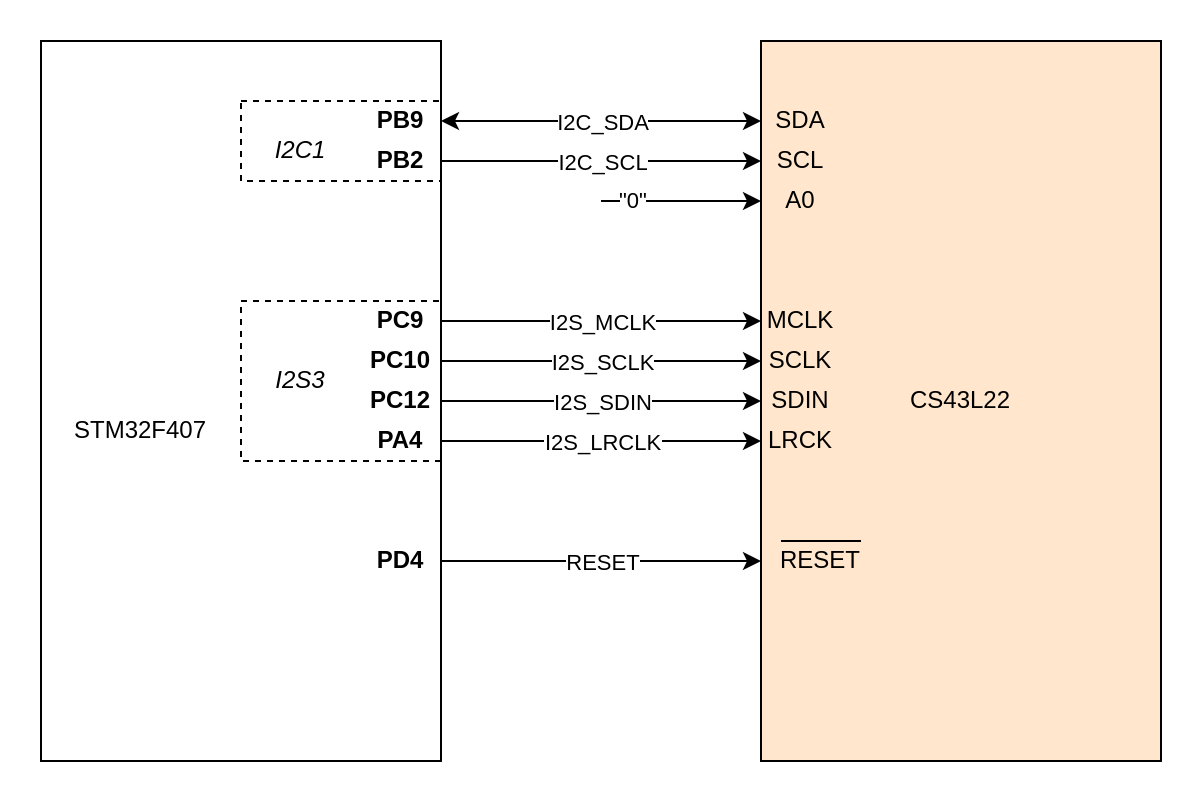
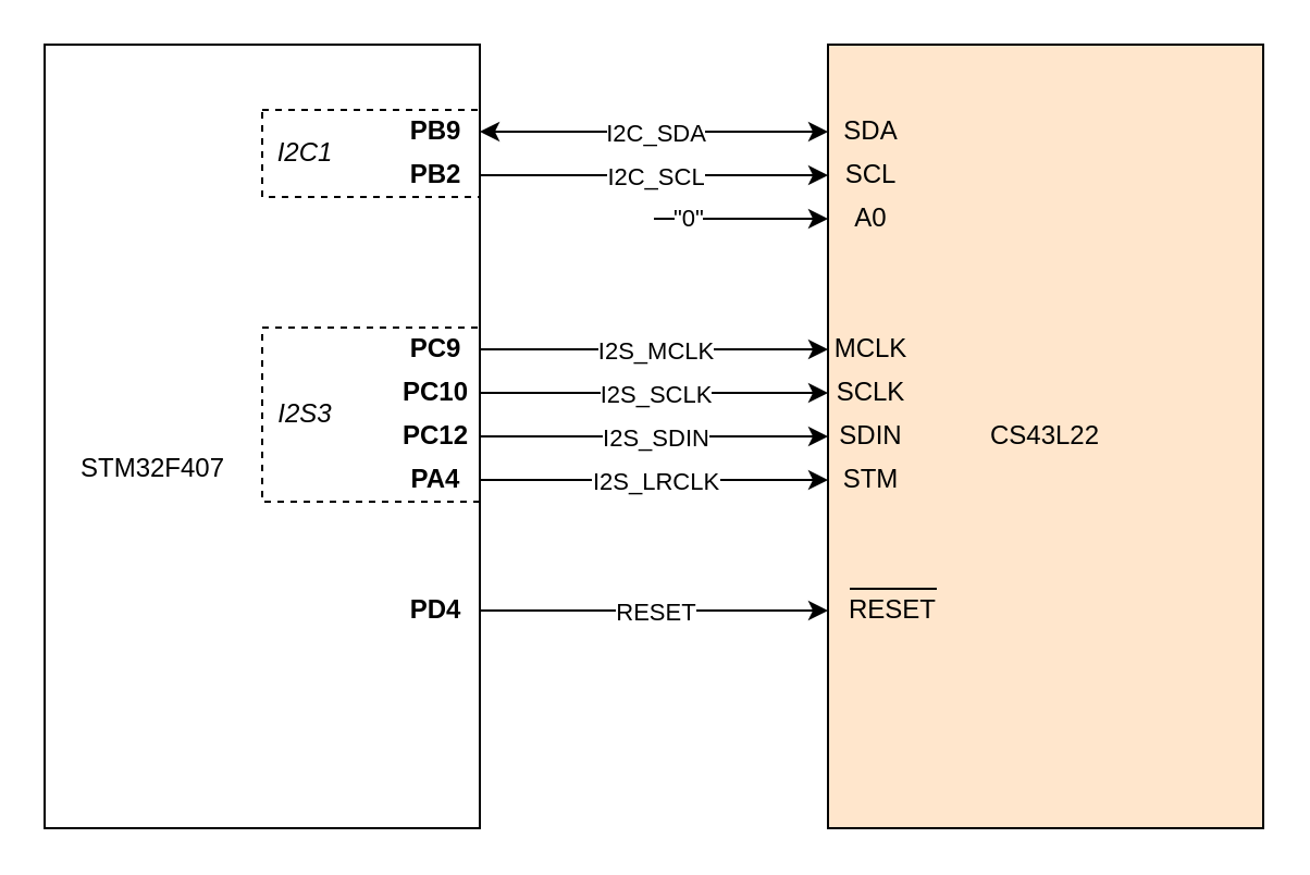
- <mxCell id="39" value="I2C1" style="text;html=1;strokeColor=none;fillColor=none;align=center;verticalAlign=middle;whiteSpace=wrap;rounded=0;dashed=1;fontStyle=2" vertex="1" parent="1"><mxGeometry x="130" y="65" width="40" height="20" as="geometry" /></mxCell>
+ <mxCell id="39" value="I2C1" style="text;html=1;strokeColor=none;fillColor=none;align=center;verticalAlign=middle;whiteSpace=wrap;rounded=0;dashed=1;fontStyle=2" vertex="1" parent="1"><mxGeometry x="120" y="60" width="40" height="20" as="geometry" /></mxCell>
- <mxCell id="41" value="I2S3" style="text;html=1;strokeColor=none;fillColor=none;align=center;verticalAlign=middle;whiteSpace=wrap;rounded=0;dashed=1;fontStyle=2" vertex="1" parent="1"><mxGeometry x="130" y="180" width="40" height="20" as="geometry" /></mxCell>
+ <mxCell id="41" value="I2S3" style="text;html=1;strokeColor=none;fillColor=none;align=center;verticalAlign=middle;whiteSpace=wrap;rounded=0;dashed=1;fontStyle=2" vertex="1" parent="1"><mxGeometry x="120" y="180" width="40" height="20" as="geometry" /></mxCell>
- <mxCell id="30" value="LRCK" style="text;html=1;strokeColor=none;fillColor=none;align=center;verticalAlign=middle;whiteSpace=wrap;rounded=0;" vertex="1" parent="1"><mxGeometry x="380" y="210" width="40" height="20" as="geometry" /></mxCell>
+ <mxCell id="30" value="STM" style="text;html=1;strokeColor=none;fillColor=none;align=center;verticalAlign=middle;whiteSpace=wrap;rounded=0;" vertex="1" parent="1"><mxGeometry x="380" y="210" width="40" height="20" as="geometry" /></mxCell>
